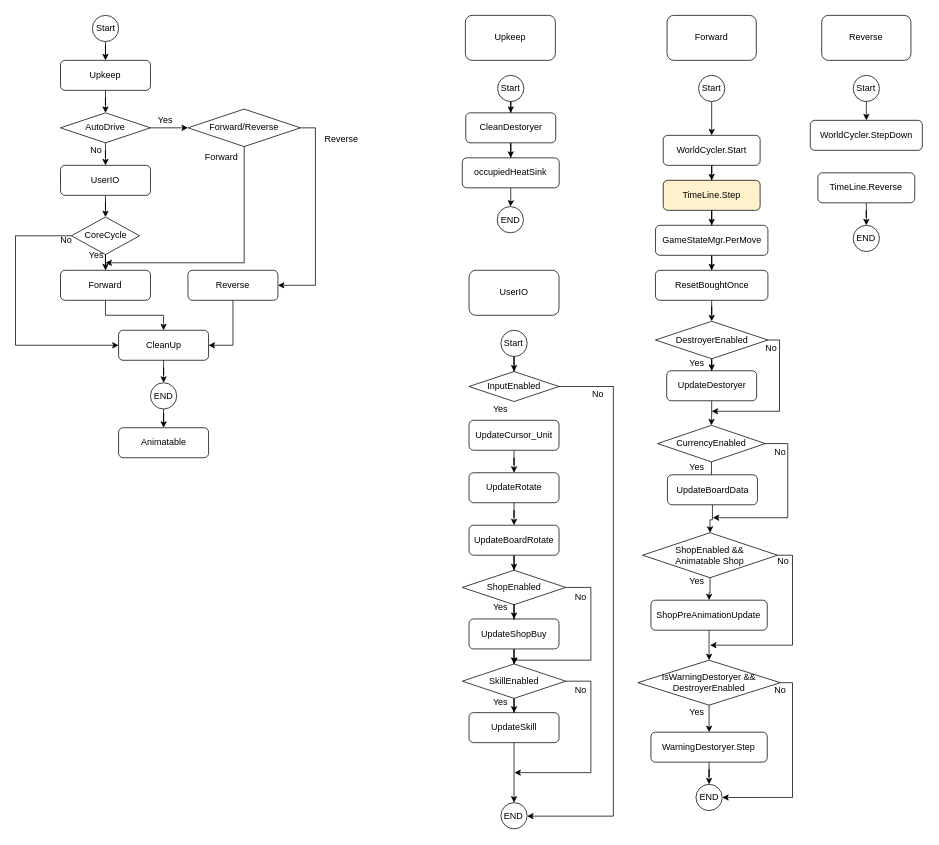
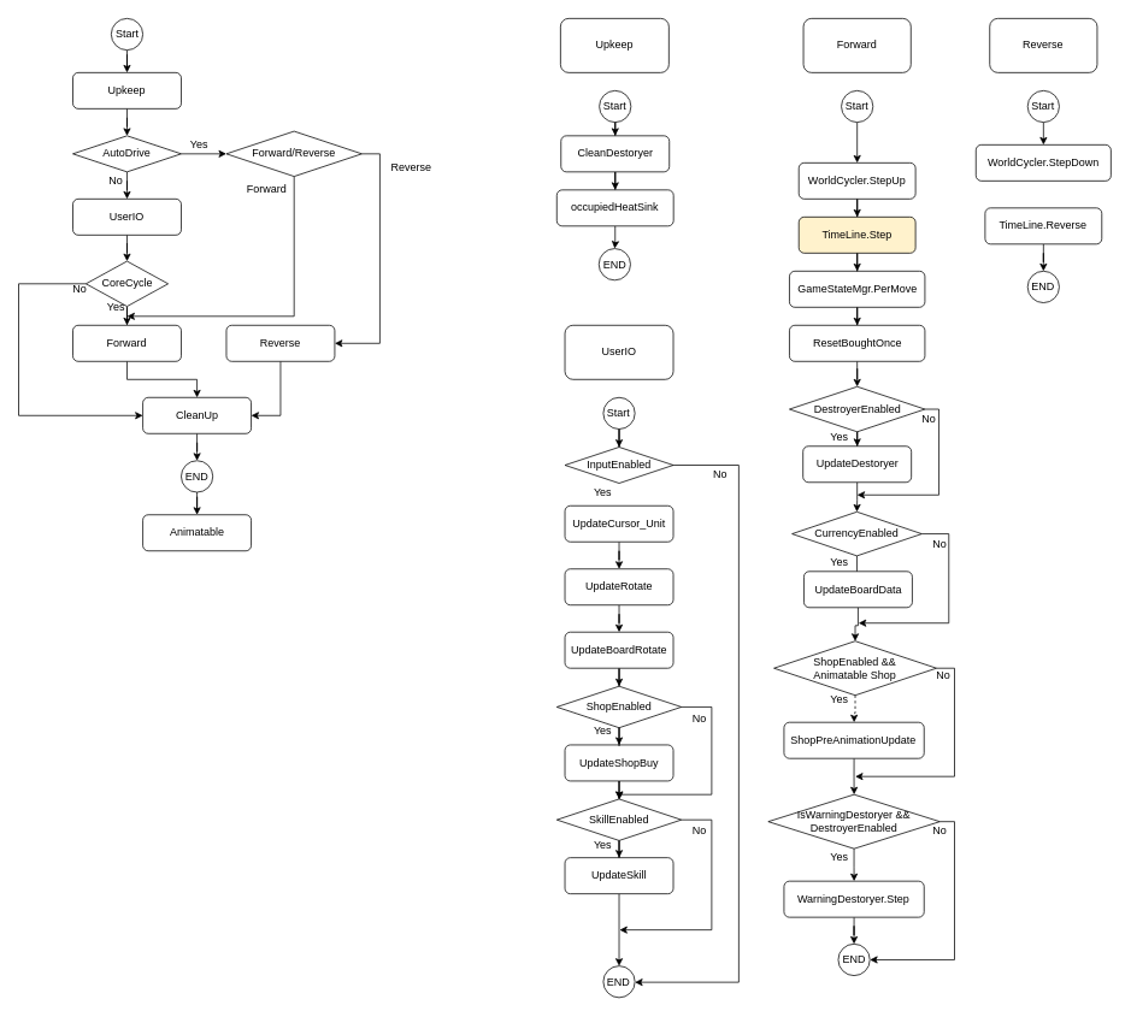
- <mxCell id="80" value="WorldCycler.Start" style="rounded=1;whiteSpace=wrap;html=1;" parent="1" vertex="1"><mxGeometry x="883.88" y="180" width="129.23" height="40" as="geometry" /></mxCell>
+ <mxCell id="80" value="WorldCycler.StepUp" style="rounded=1;whiteSpace=wrap;html=1;" parent="1" vertex="1"><mxGeometry x="883.88" y="180" width="129.23" height="40" as="geometry" /></mxCell>
- <mxCell id="87" style="edgeStyle=orthogonalEdgeStyle;rounded=0;orthogonalLoop=1;jettySize=auto;html=1;" parent="1" source="89" target="86" edge="1"><mxGeometry relative="1" as="geometry" /></mxCell>
+ <mxCell id="87" style="edgeStyle=orthogonalEdgeStyle;rounded=0;orthogonalLoop=1;jettySize=auto;html=1;dashed=1;" parent="1" source="89" target="86" edge="1"><mxGeometry relative="1" as="geometry" /></mxCell>
